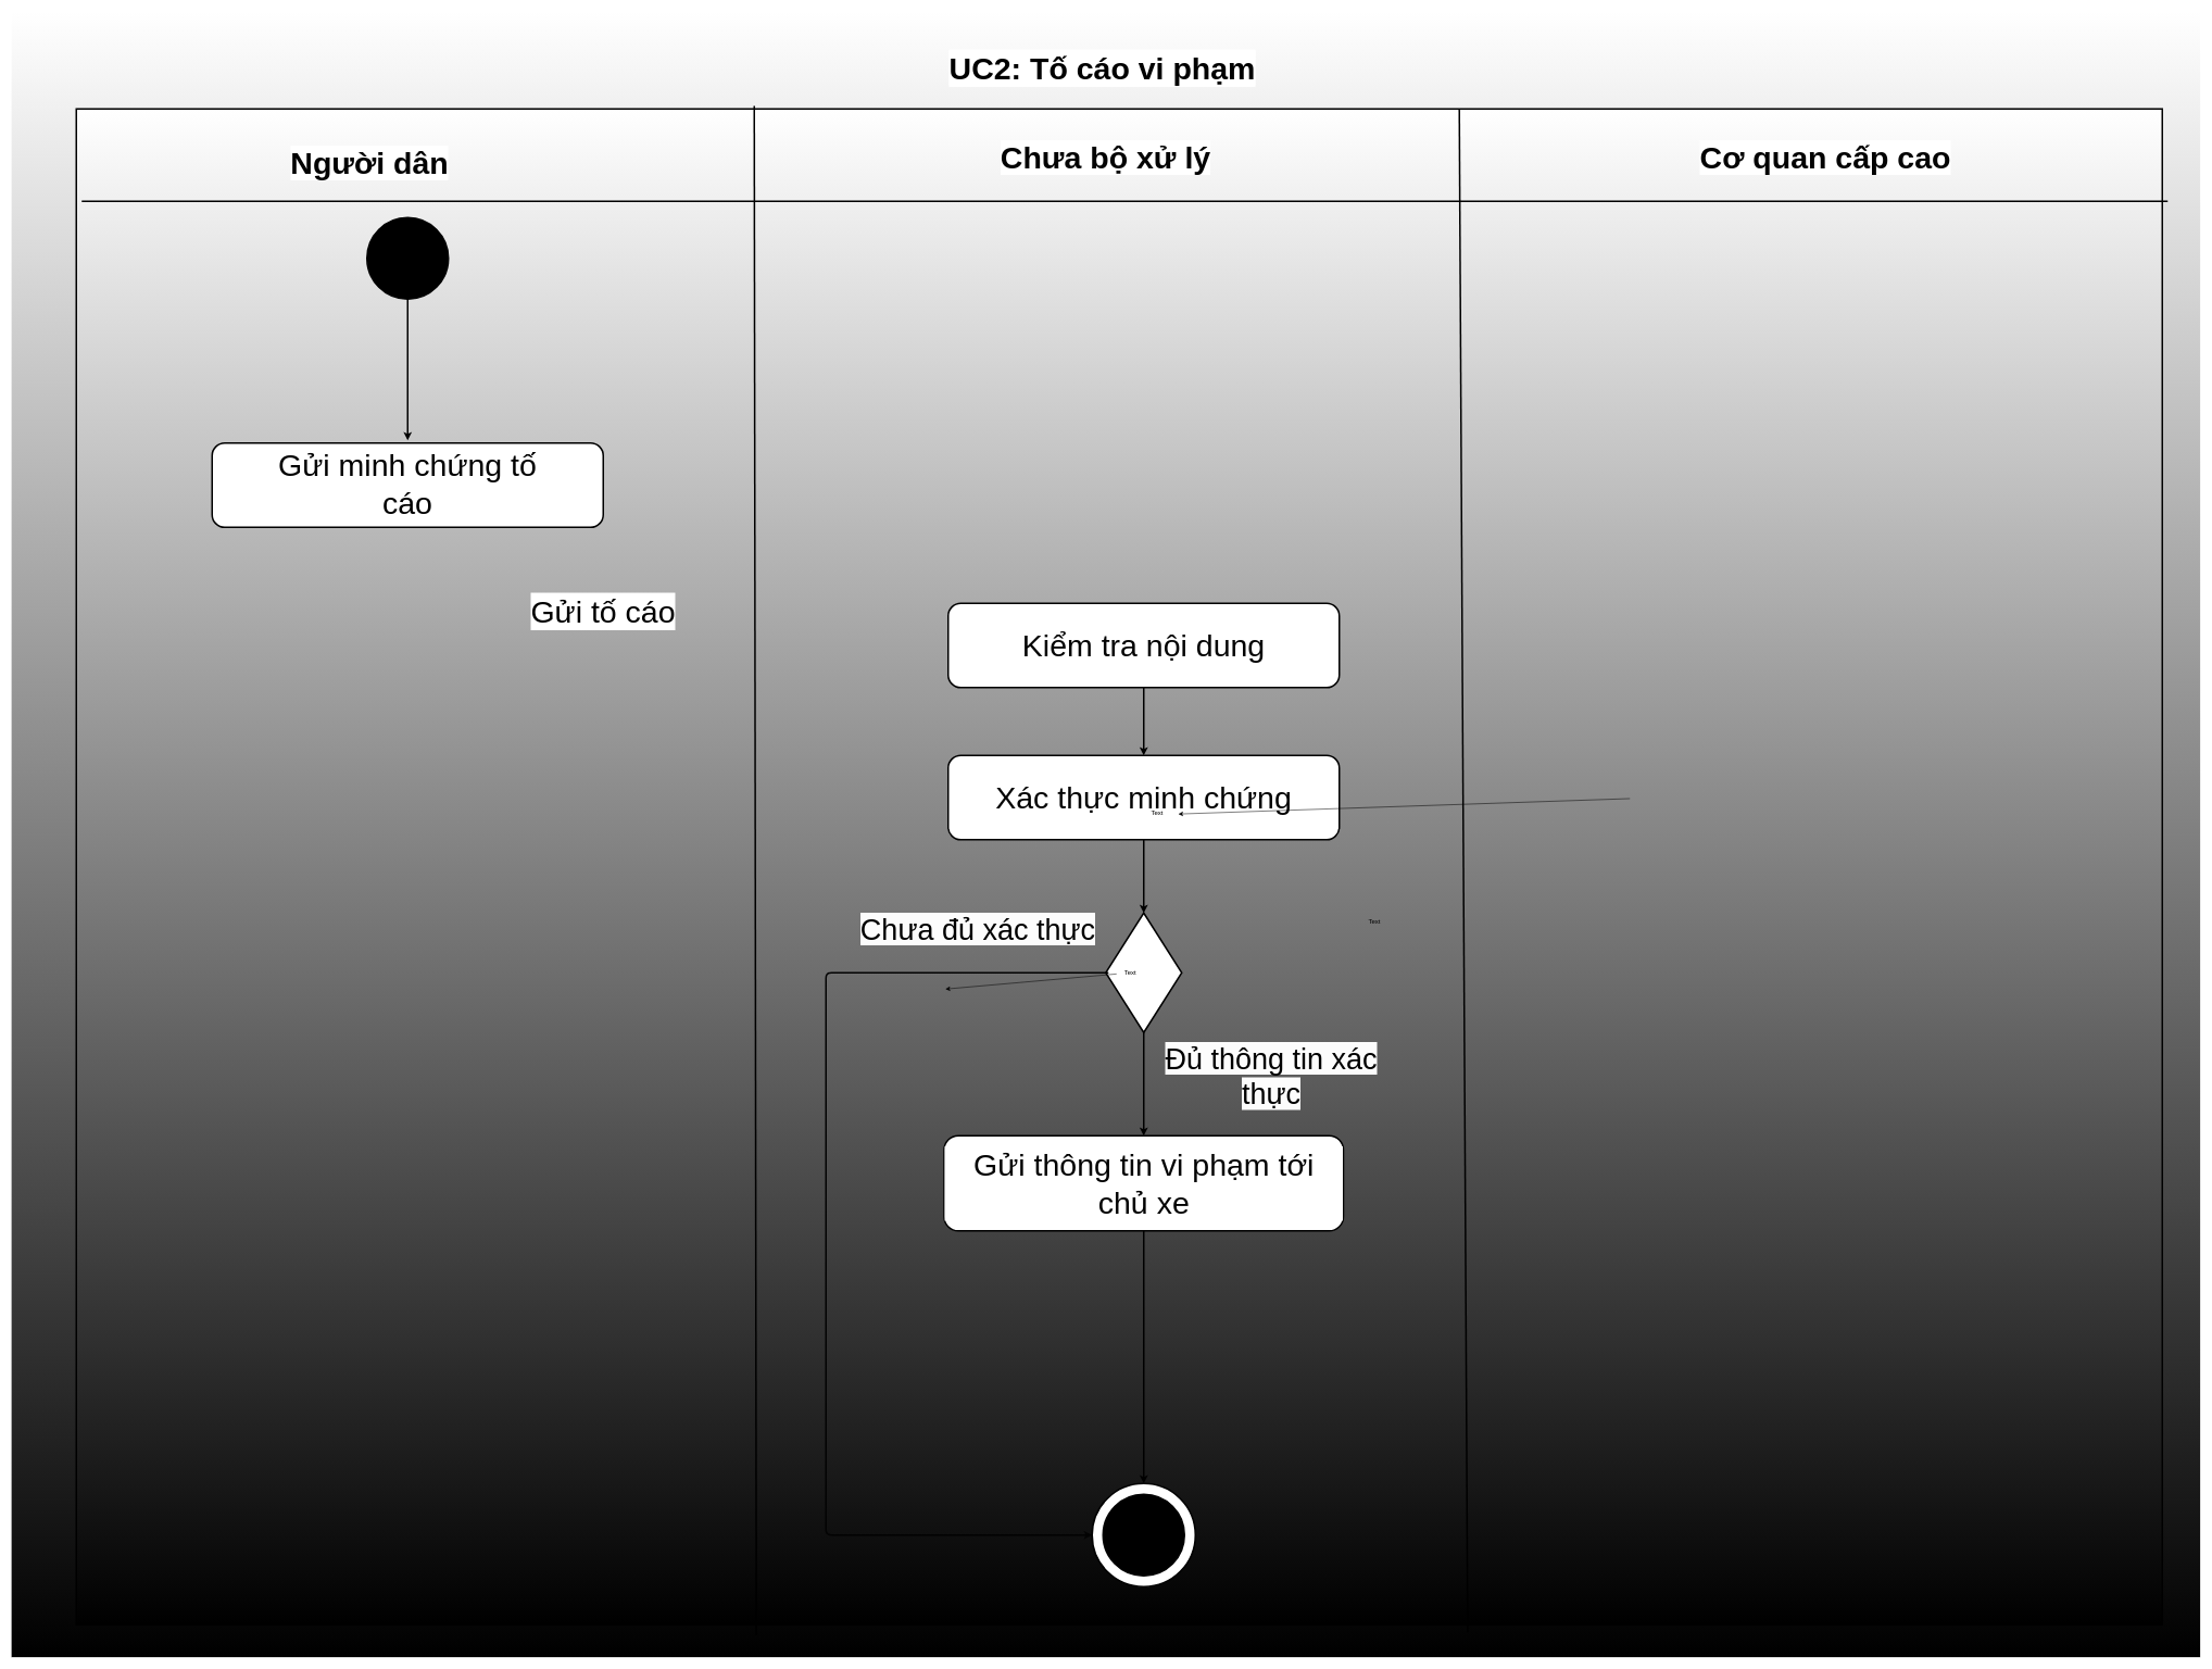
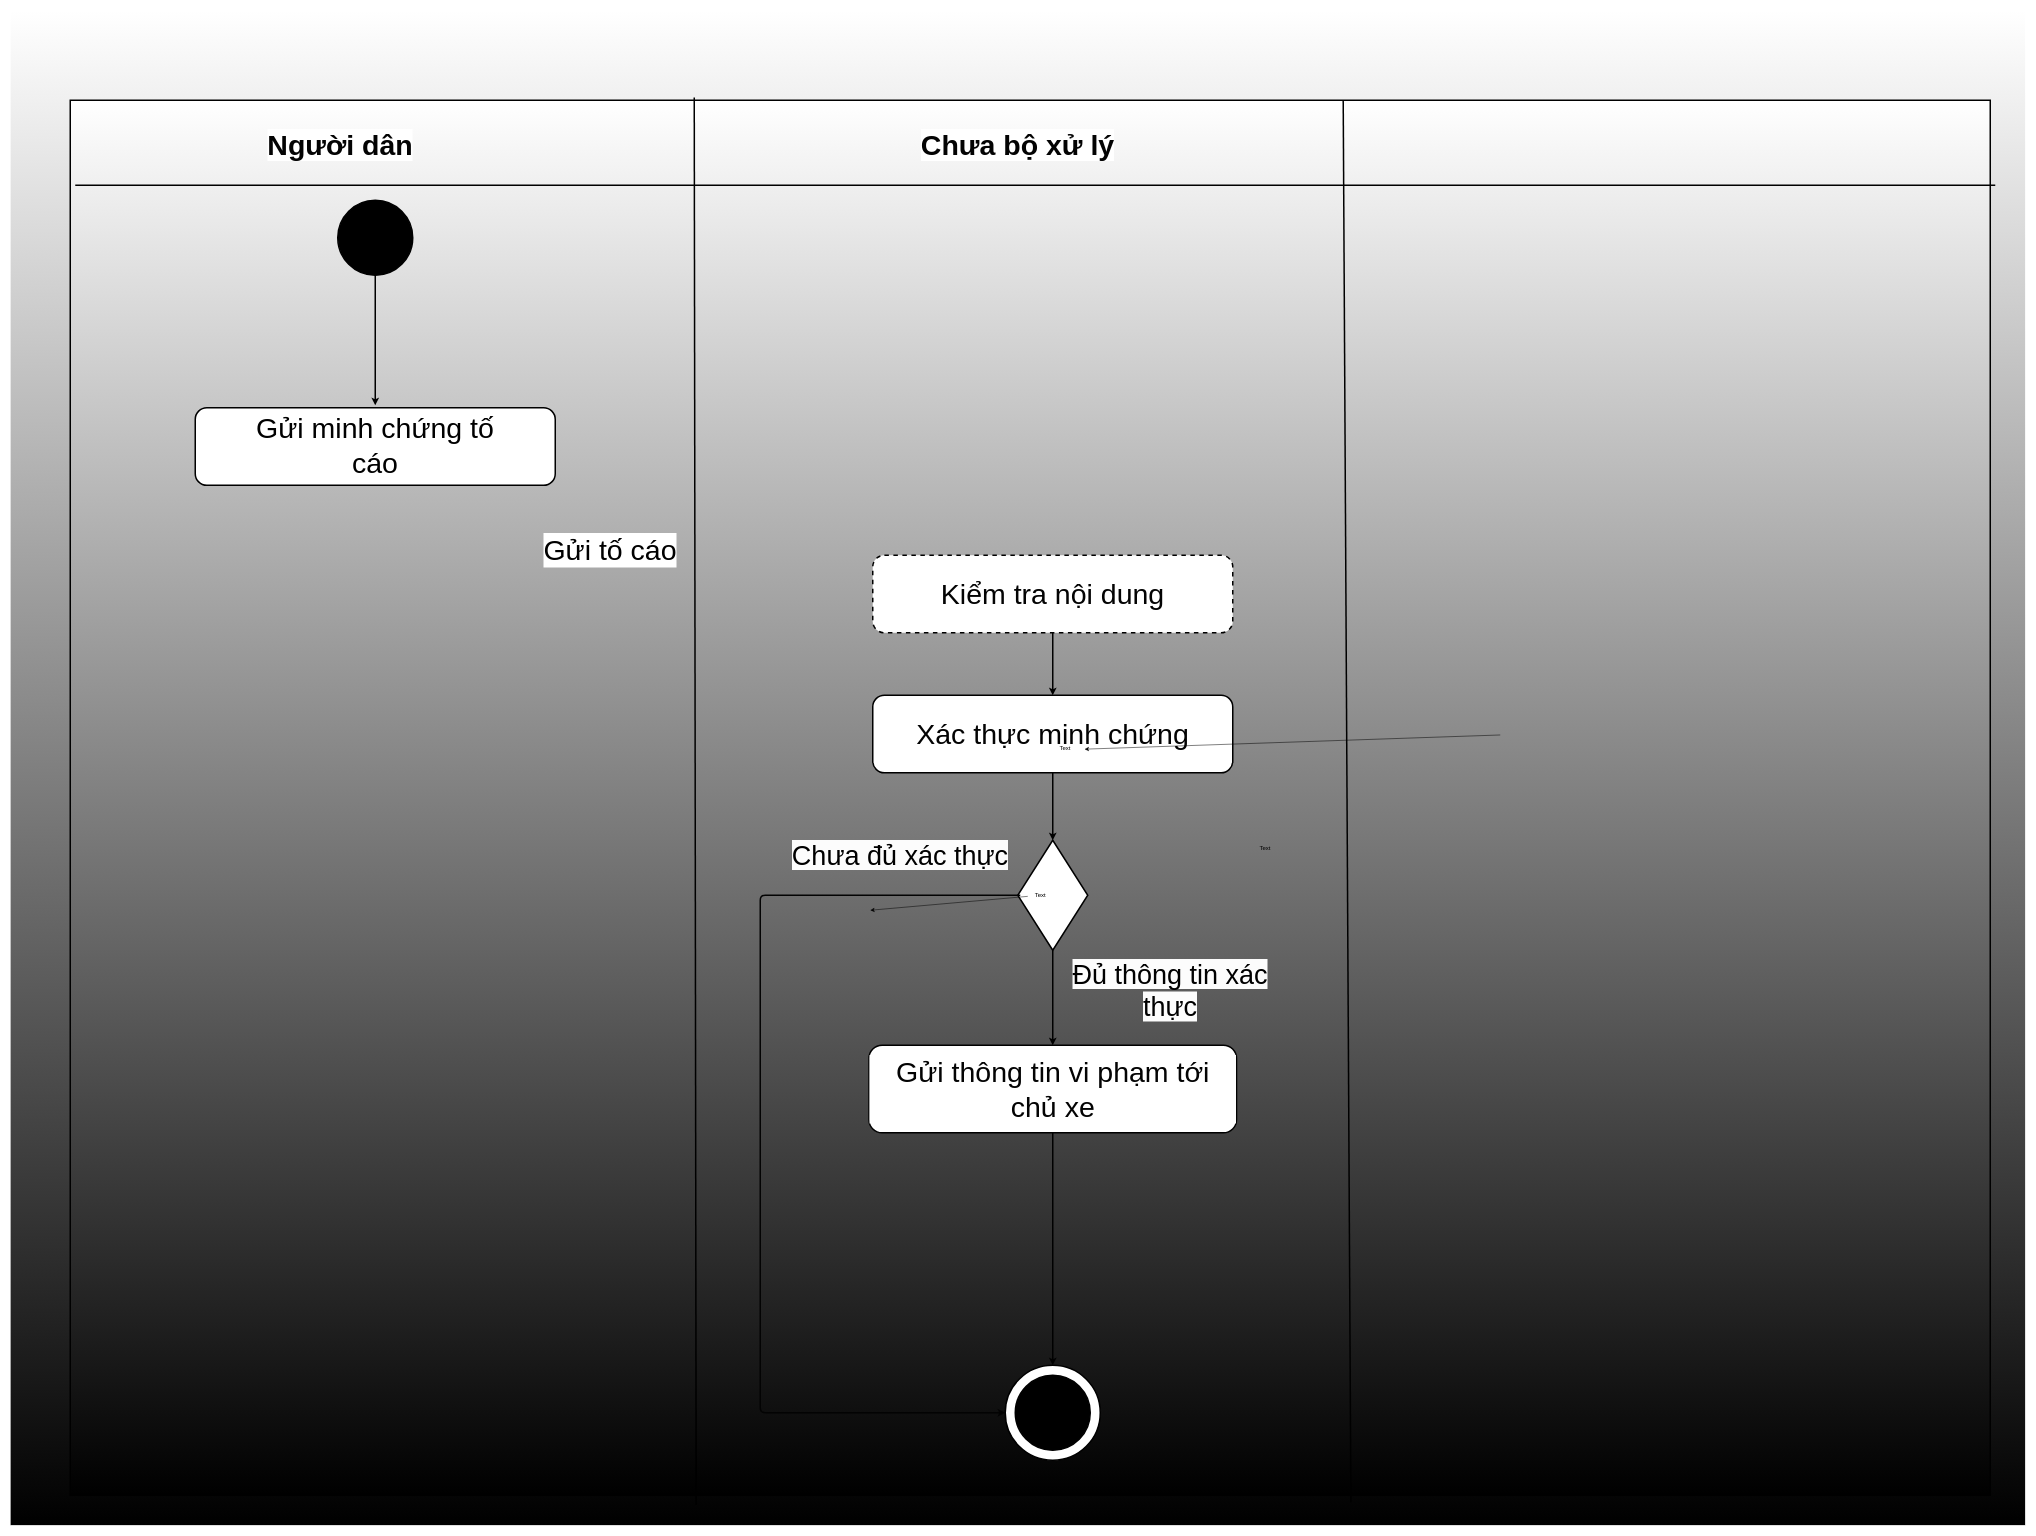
- <mxCell id="13" value="&lt;font style=&quot;background-color: rgb(255, 255, 255);&quot; color=&quot;#000000&quot;&gt;&lt;b&gt;UC2: Tố cáo vi phạm&lt;/b&gt;&lt;/font&gt;" style="text;strokeColor=none;align=center;fillColor=none;html=1;verticalAlign=middle;whiteSpace=wrap;rounded=0;labelBackgroundColor=#FFFFFF;strokeWidth=3;fontSize=57;fontColor=#030303;" vertex="1" parent="1"><mxGeometry x="1670" y="70" width="717.5" height="110" as="geometry" /></mxCell>
- <mxCell id="10" value="&lt;b&gt;&lt;font style=&quot;background-color: rgb(255, 255, 255); font-size: 57px;&quot; color=&quot;#030303&quot;&gt;Cơ quan cấp cao&lt;/font&gt;&lt;/b&gt;" style="text;strokeColor=none;align=center;fillColor=none;html=1;verticalAlign=middle;whiteSpace=wrap;rounded=0;strokeWidth=3;" vertex="1" parent="1"><mxGeometry x="2930" y="220" width="860" height="140" as="geometry" /></mxCell>
- <mxCell id="8" value="&lt;b&gt;&lt;font style=&quot;background-color: rgb(255, 255, 255); font-size: 57px;&quot; color=&quot;#030303&quot;&gt;Người dân&lt;/font&gt;&lt;/b&gt;" style="text;strokeColor=none;align=center;fillColor=none;html=1;verticalAlign=middle;whiteSpace=wrap;rounded=0;strokeWidth=3;" vertex="1" parent="1"><mxGeometry x="250" y="230" width="860" height="140" as="geometry" /></mxCell>
+ <mxCell id="8" value="&lt;b&gt;&lt;font style=&quot;background-color: rgb(255, 255, 255); font-size: 57px;&quot; color=&quot;#030303&quot;&gt;Người dân&lt;/font&gt;&lt;/b&gt;" style="text;strokeColor=none;align=center;fillColor=none;html=1;verticalAlign=middle;whiteSpace=wrap;rounded=0;strokeWidth=3;" vertex="1" parent="1"><mxGeometry x="250" y="220" width="860" height="140" as="geometry" /></mxCell>
- <mxCell id="26" value="Gửi tố cáo" style="text;strokeColor=none;align=center;fillColor=none;html=1;verticalAlign=middle;whiteSpace=wrap;rounded=0;labelBackgroundColor=#FFFFFF;strokeWidth=3;fontSize=57;fontColor=#000000;" vertex="1" parent="1"><mxGeometry x="920" y="1060" width="380" height="130" as="geometry" /></mxCell>
+ <mxCell id="26" value="Gửi tố cáo" style="text;strokeColor=none;align=center;fillColor=none;html=1;verticalAlign=middle;whiteSpace=wrap;rounded=0;labelBackgroundColor=#FFFFFF;strokeWidth=3;fontSize=57;fontColor=#000000;" vertex="1" parent="1"><mxGeometry x="1030" y="1035" width="380" height="130" as="geometry" /></mxCell>
- <mxCell id="16" value="Kiểm tra nội dung" style="rounded=1;whiteSpace=wrap;html=1;labelBackgroundColor=#FFFFFF;strokeColor=#000000;strokeWidth=3;fontSize=57;fontColor=#030303;fillColor=#FFFFFF;gradientColor=#FFFFFF;" vertex="1" parent="1"><mxGeometry x="1745" y="1110" width="720" height="155" as="geometry" /></mxCell>
+ <mxCell id="16" value="Kiểm tra nội dung" style="rounded=1;whiteSpace=wrap;html=1;labelBackgroundColor=#FFFFFF;strokeColor=#000000;strokeWidth=3;fontSize=57;fontColor=#030303;fillColor=#FFFFFF;gradientColor=#FFFFFF;dashed=1;" vertex="1" parent="1"><mxGeometry x="1745" y="1110" width="720" height="155" as="geometry" /></mxCell>
